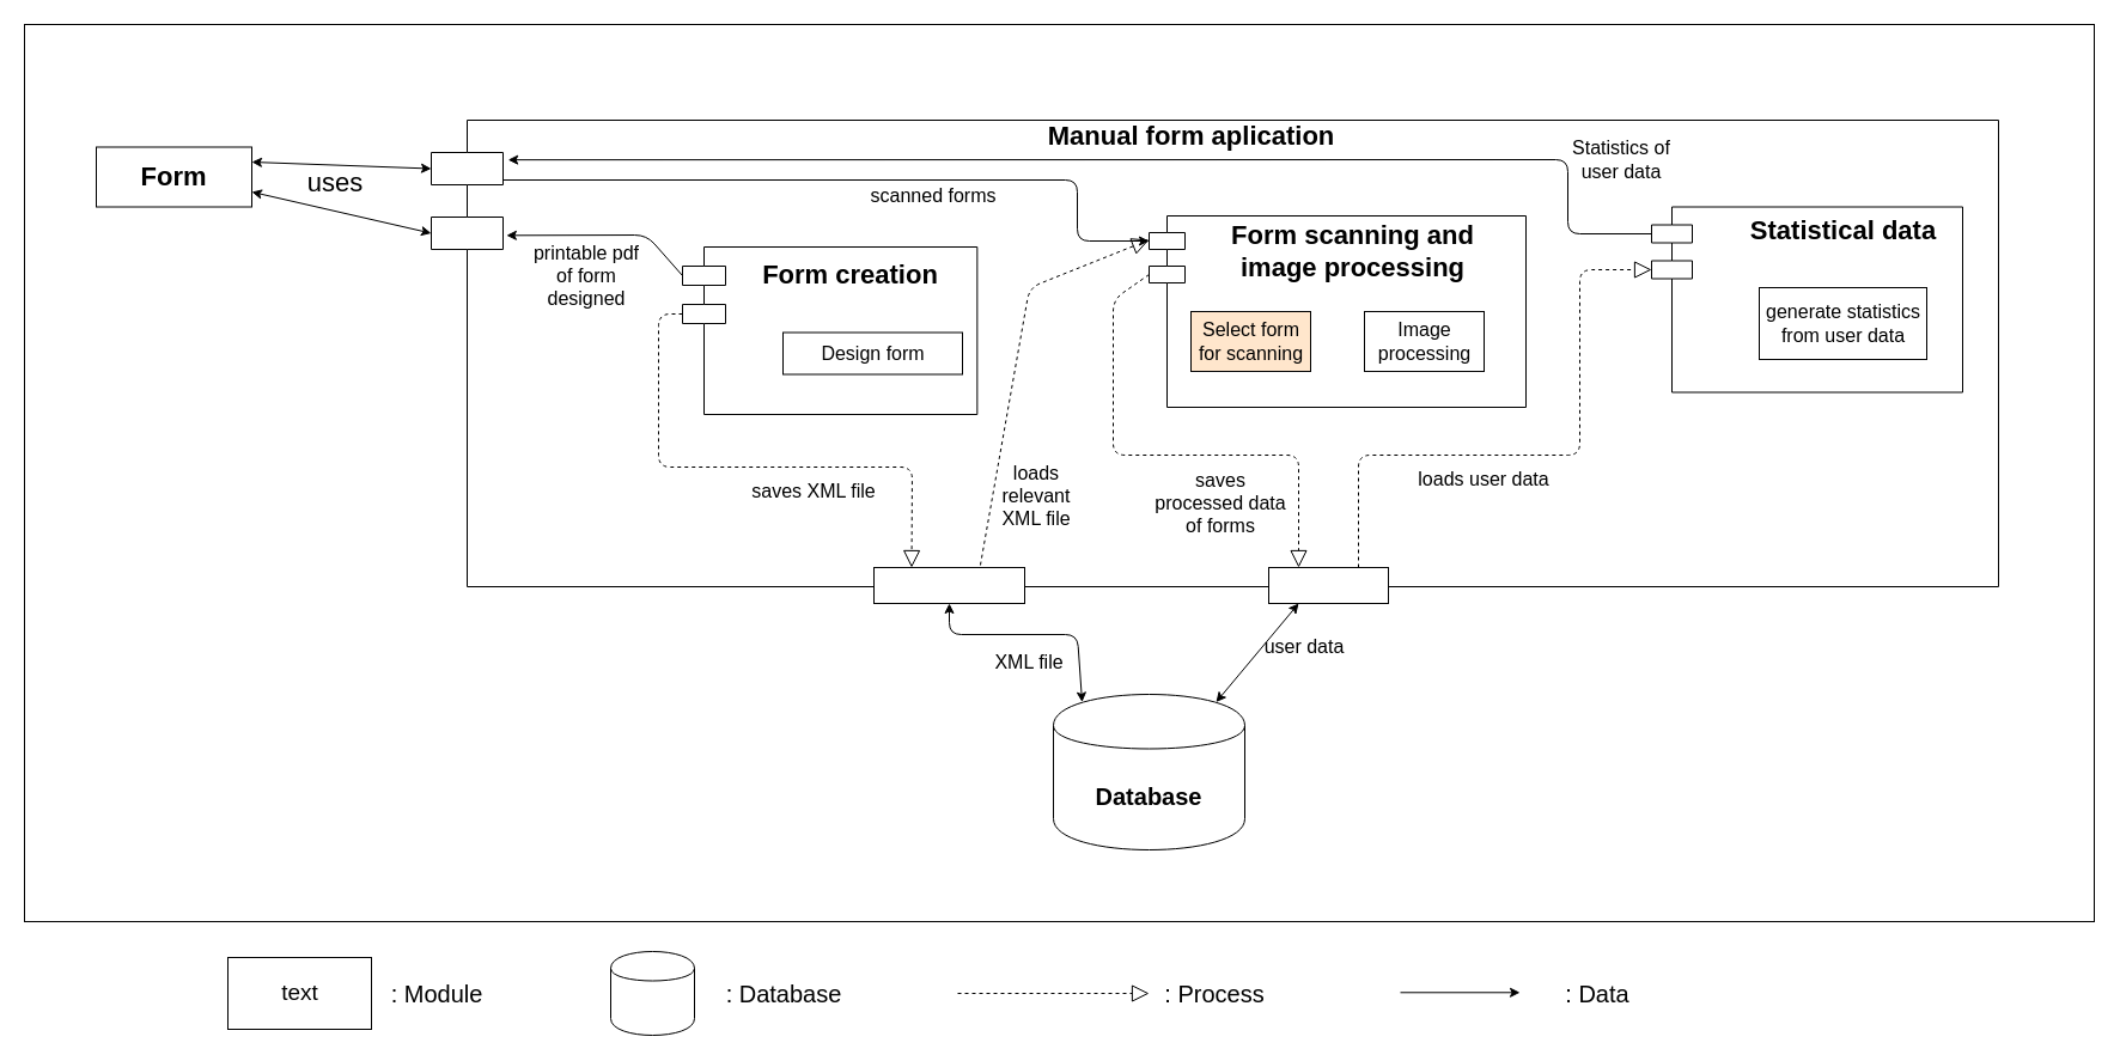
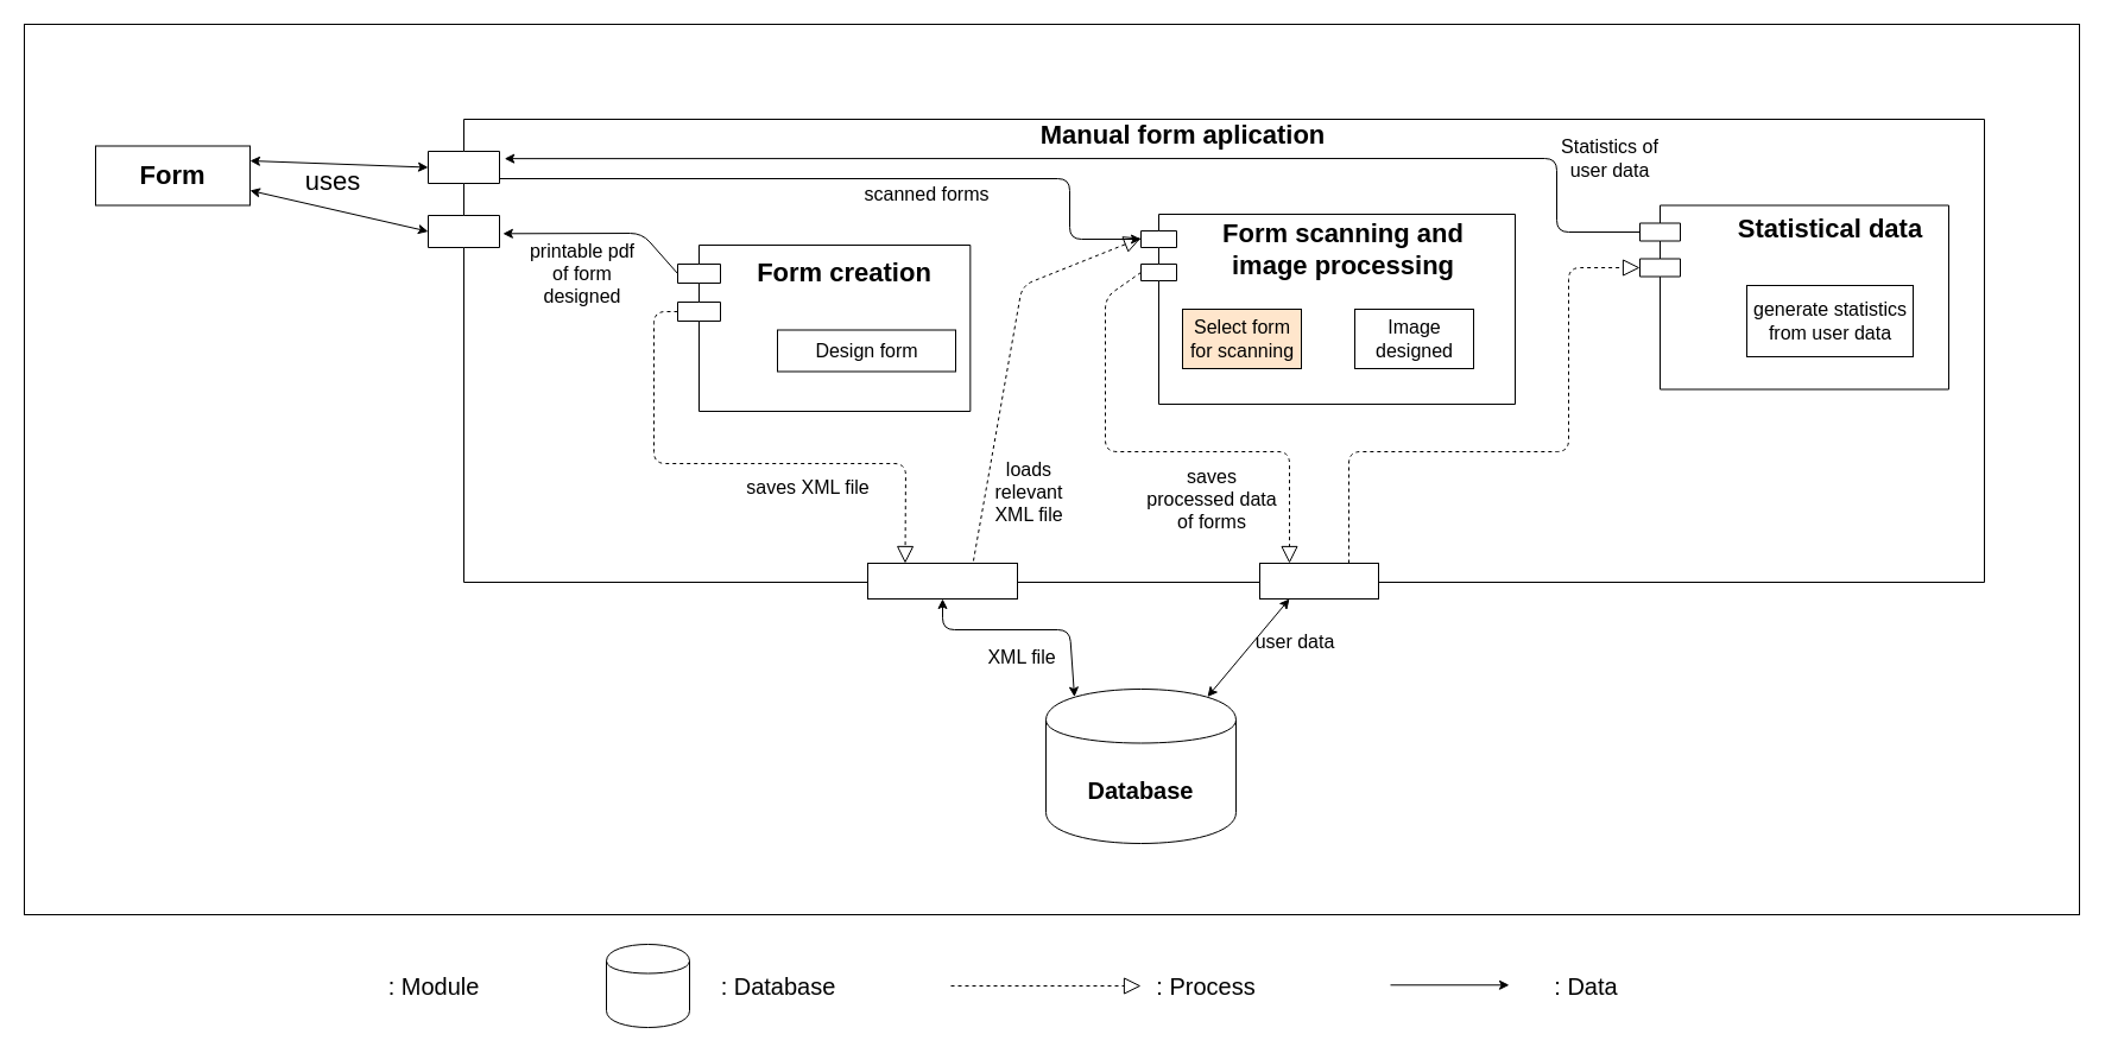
- <mxCell id="26" value="&lt;div&gt;Image &lt;br&gt;&lt;/div&gt;&lt;div&gt;processing&lt;/div&gt;" style="html=1;dashed=0;whitespace=wrap;fontSize=16;" parent="1" vertex="1"><mxGeometry x="1140" y="260" width="100" height="50" as="geometry" /></mxCell>
+ <mxCell id="26" value="&lt;div&gt;Image &lt;br&gt;&lt;/div&gt;&lt;div&gt;designed&lt;/div&gt;" style="html=1;dashed=0;whitespace=wrap;fontSize=16;" parent="1" vertex="1"><mxGeometry x="1140" y="260" width="100" height="50" as="geometry" /></mxCell>
- <mxCell id="35" value="loads user data" style="text;html=1;strokeColor=none;fillColor=none;align=center;verticalAlign=middle;whiteSpace=wrap;rounded=0;fontSize=16;" parent="1" vertex="1"><mxGeometry x="1180" y="390" width="120" height="20" as="geometry" /></mxCell>
- <mxCell id="42" value="text" style="html=1;dashed=0;whitespace=wrap;fontSize=19;" vertex="1" parent="1"><mxGeometry x="190" y="800" width="120" height="60" as="geometry" /></mxCell>
